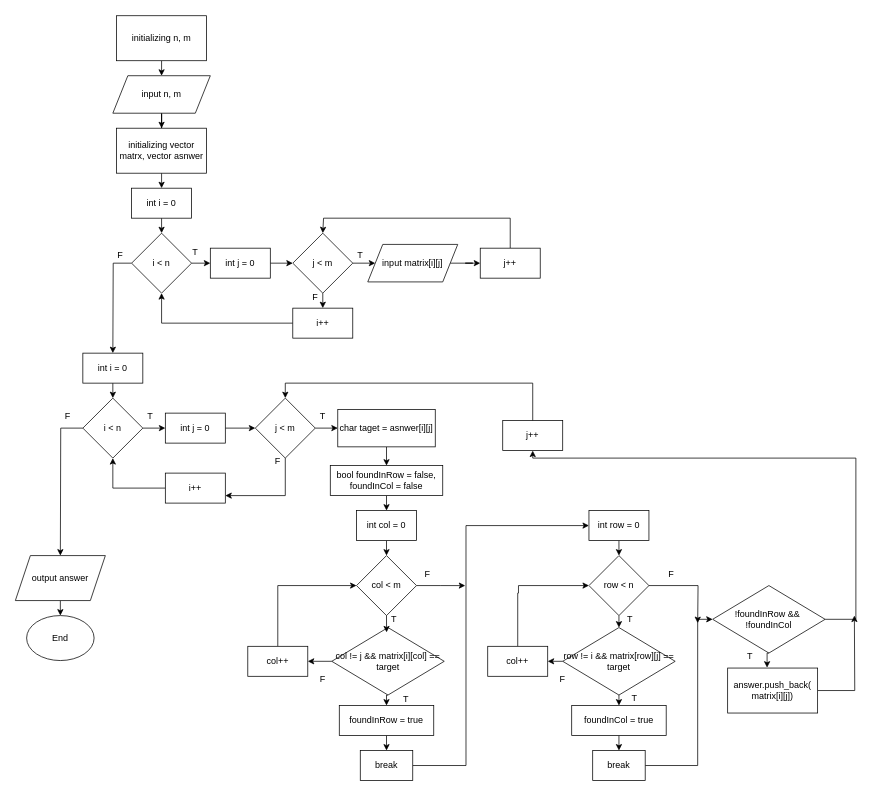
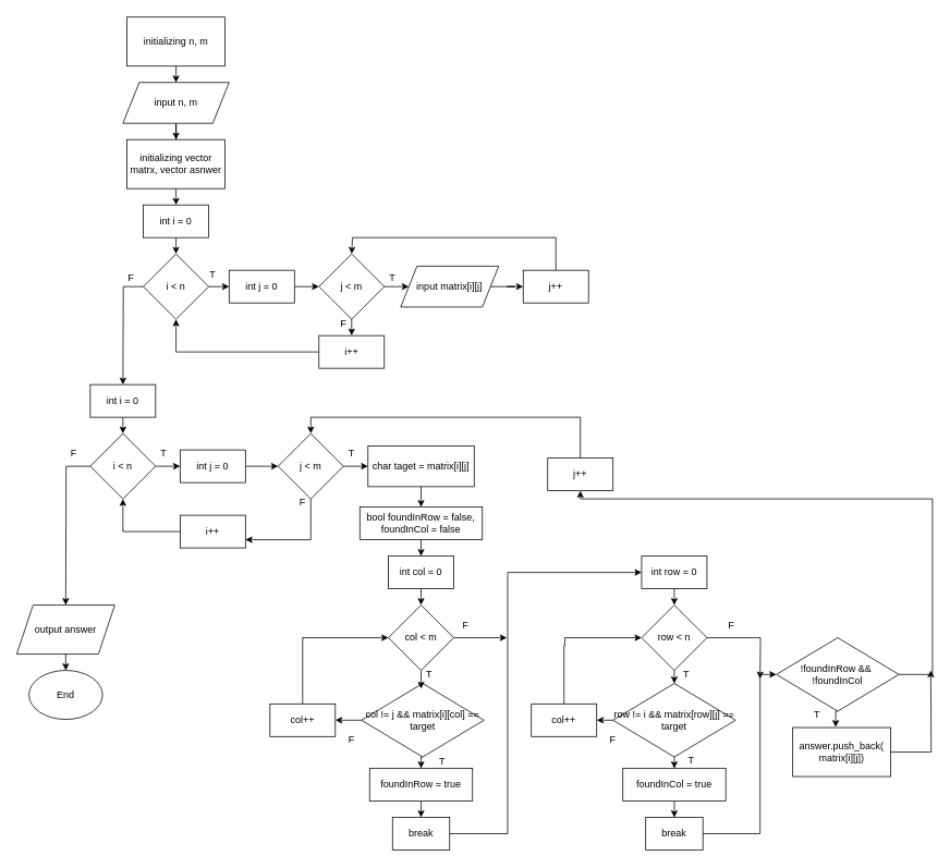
- <mxCell id="39" value="char taget = asnwer[i][j]" style="rounded=0;whiteSpace=wrap;html=1;" vertex="1" parent="1"><mxGeometry x="450" y="545" width="130" height="50" as="geometry" /></mxCell>
+ <mxCell id="39" value="char taget = matrix[i][j]" style="rounded=0;whiteSpace=wrap;html=1;" vertex="1" parent="1"><mxGeometry x="450" y="545" width="130" height="50" as="geometry" /></mxCell>
